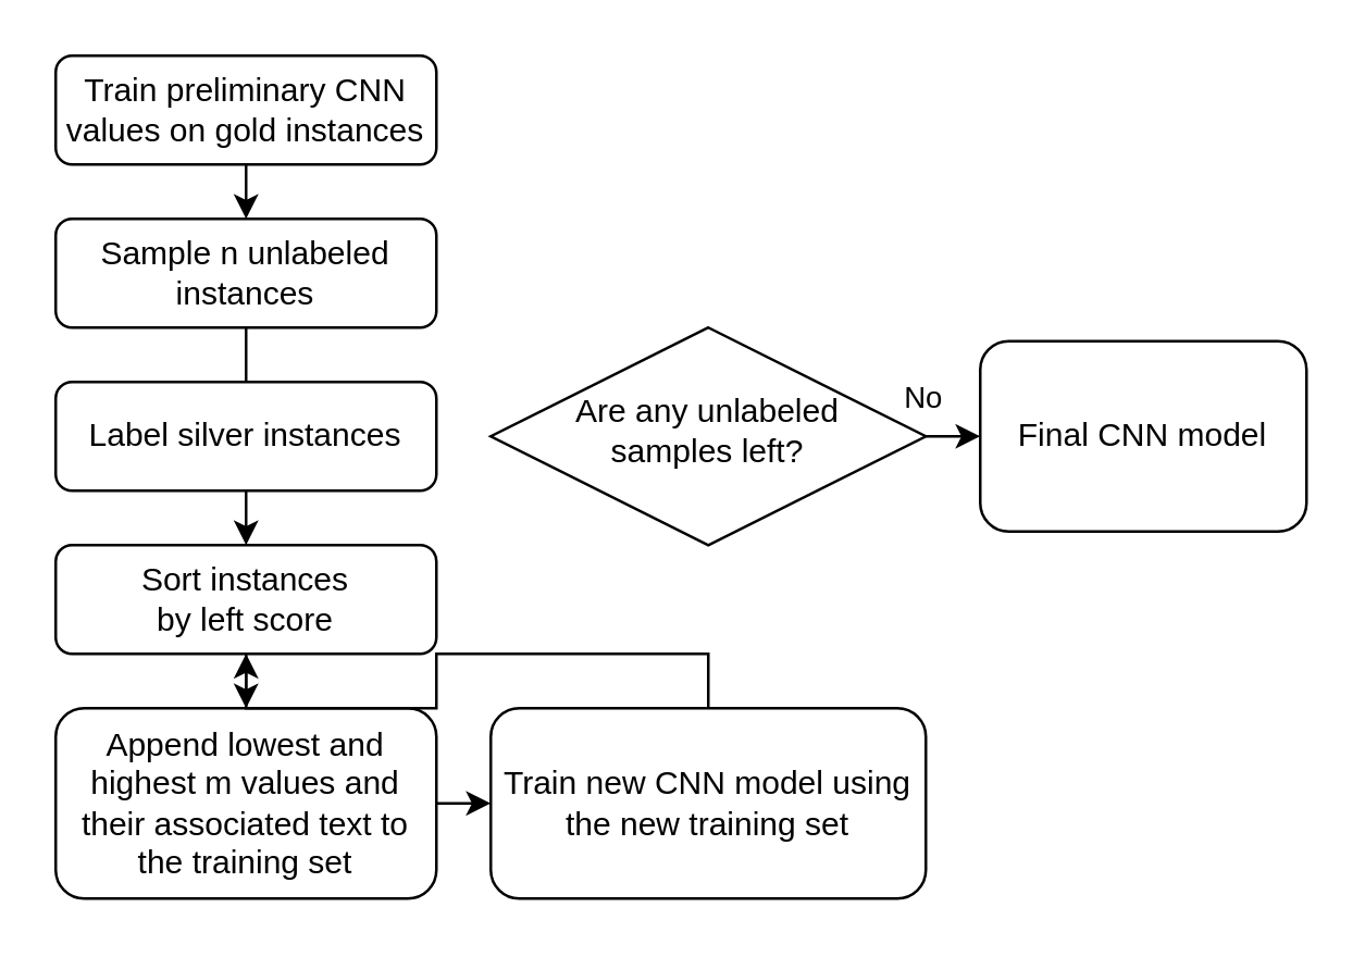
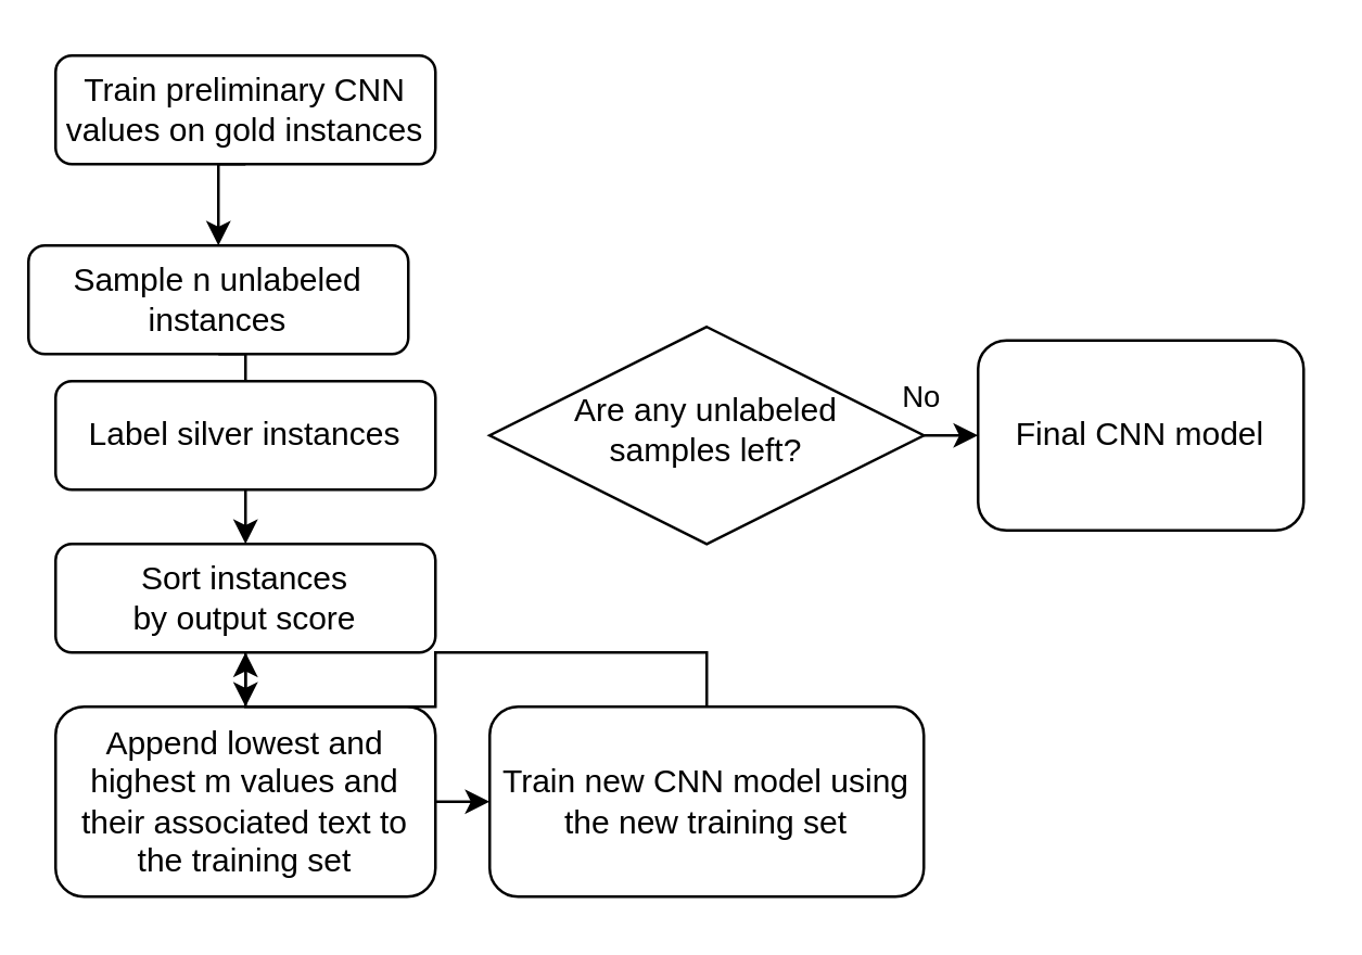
- <mxCell id="3" value="Sample n unlabeled instances" style="rounded=1;whiteSpace=wrap;html=1;fontSize=12;glass=0;strokeWidth=1;shadow=0;" parent="1" vertex="1"><mxGeometry x="20" y="80" width="140" height="40" as="geometry" /></mxCell>
+ <mxCell id="3" value="Sample n unlabeled instances" style="rounded=1;whiteSpace=wrap;html=1;fontSize=12;glass=0;strokeWidth=1;shadow=0;" parent="1" vertex="1"><mxGeometry x="10" y="90" width="140" height="40" as="geometry" /></mxCell>
- <mxCell id="9" value="Sort instances&lt;br&gt;by left score" style="rounded=1;whiteSpace=wrap;html=1;fontSize=12;glass=0;strokeWidth=1;shadow=0;" parent="1" vertex="1"><mxGeometry x="20" y="200" width="140" height="40" as="geometry" /></mxCell>
+ <mxCell id="9" value="Sort instances&lt;br&gt;by output score" style="rounded=1;whiteSpace=wrap;html=1;fontSize=12;glass=0;strokeWidth=1;shadow=0;" parent="1" vertex="1"><mxGeometry x="20" y="200" width="140" height="40" as="geometry" /></mxCell>
